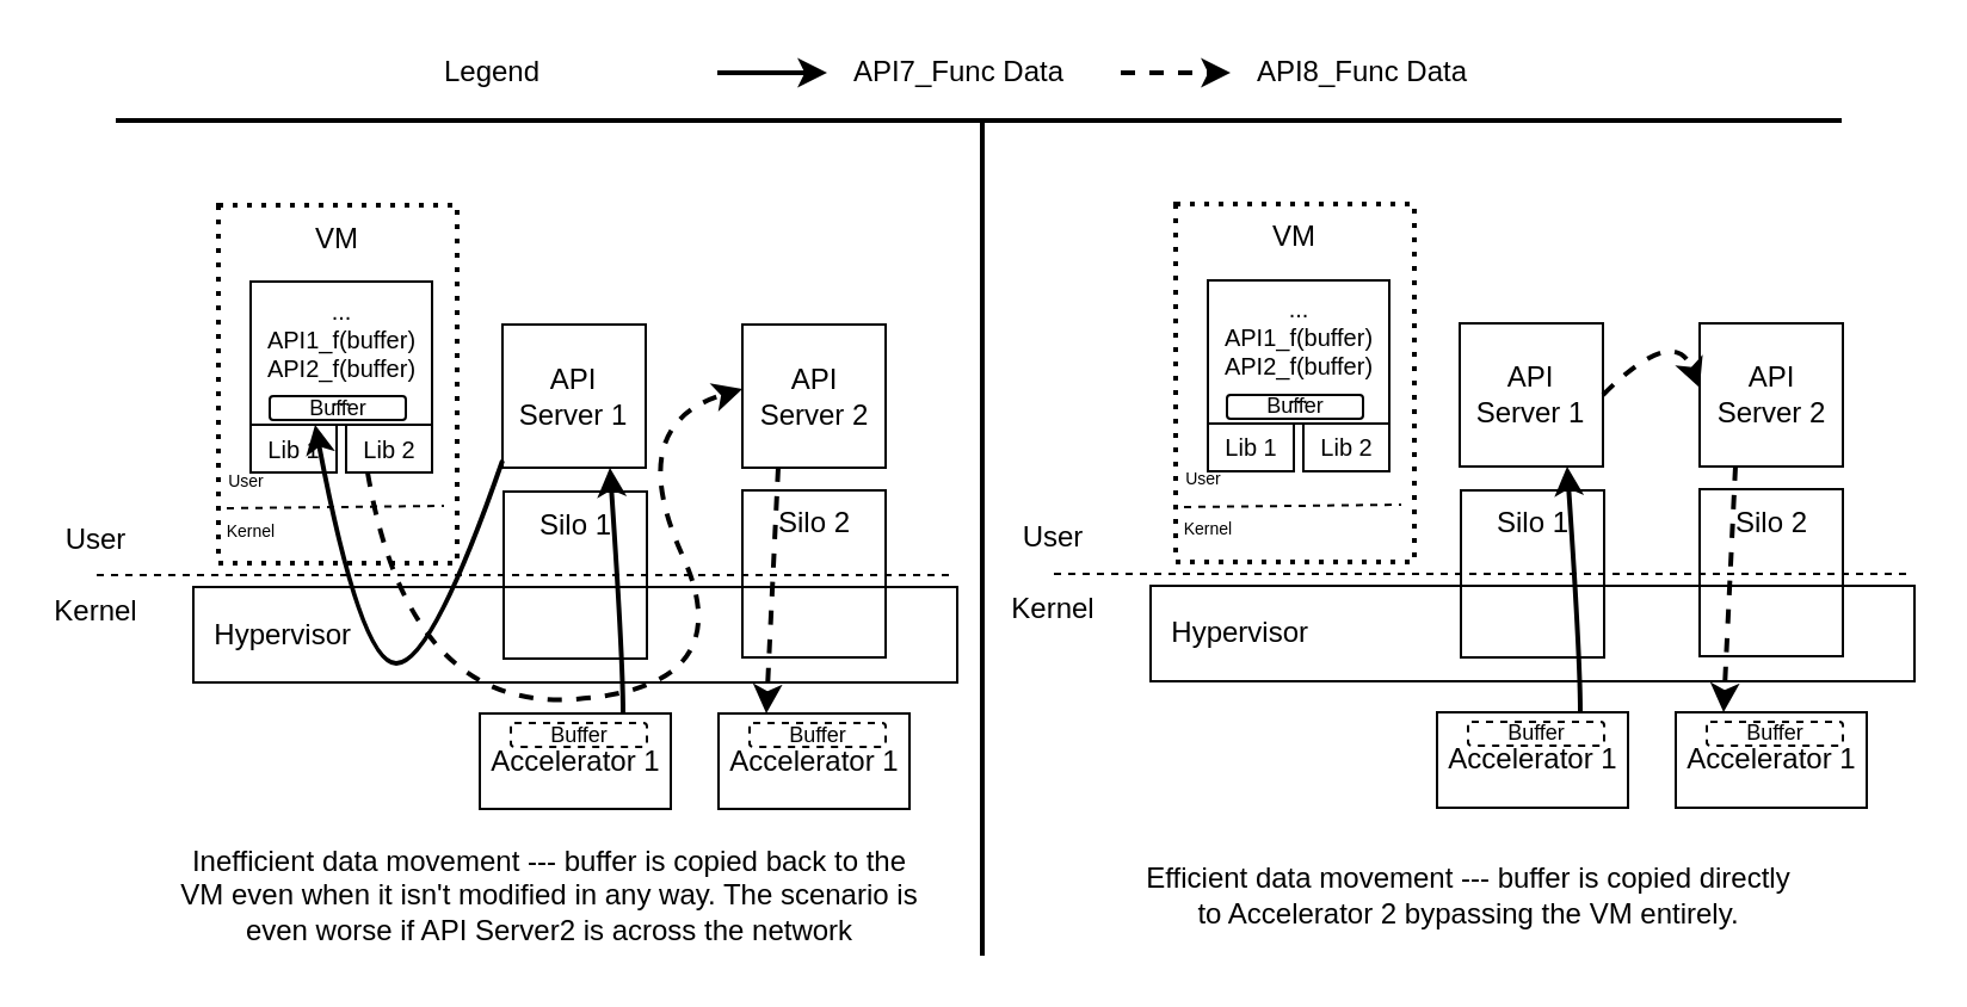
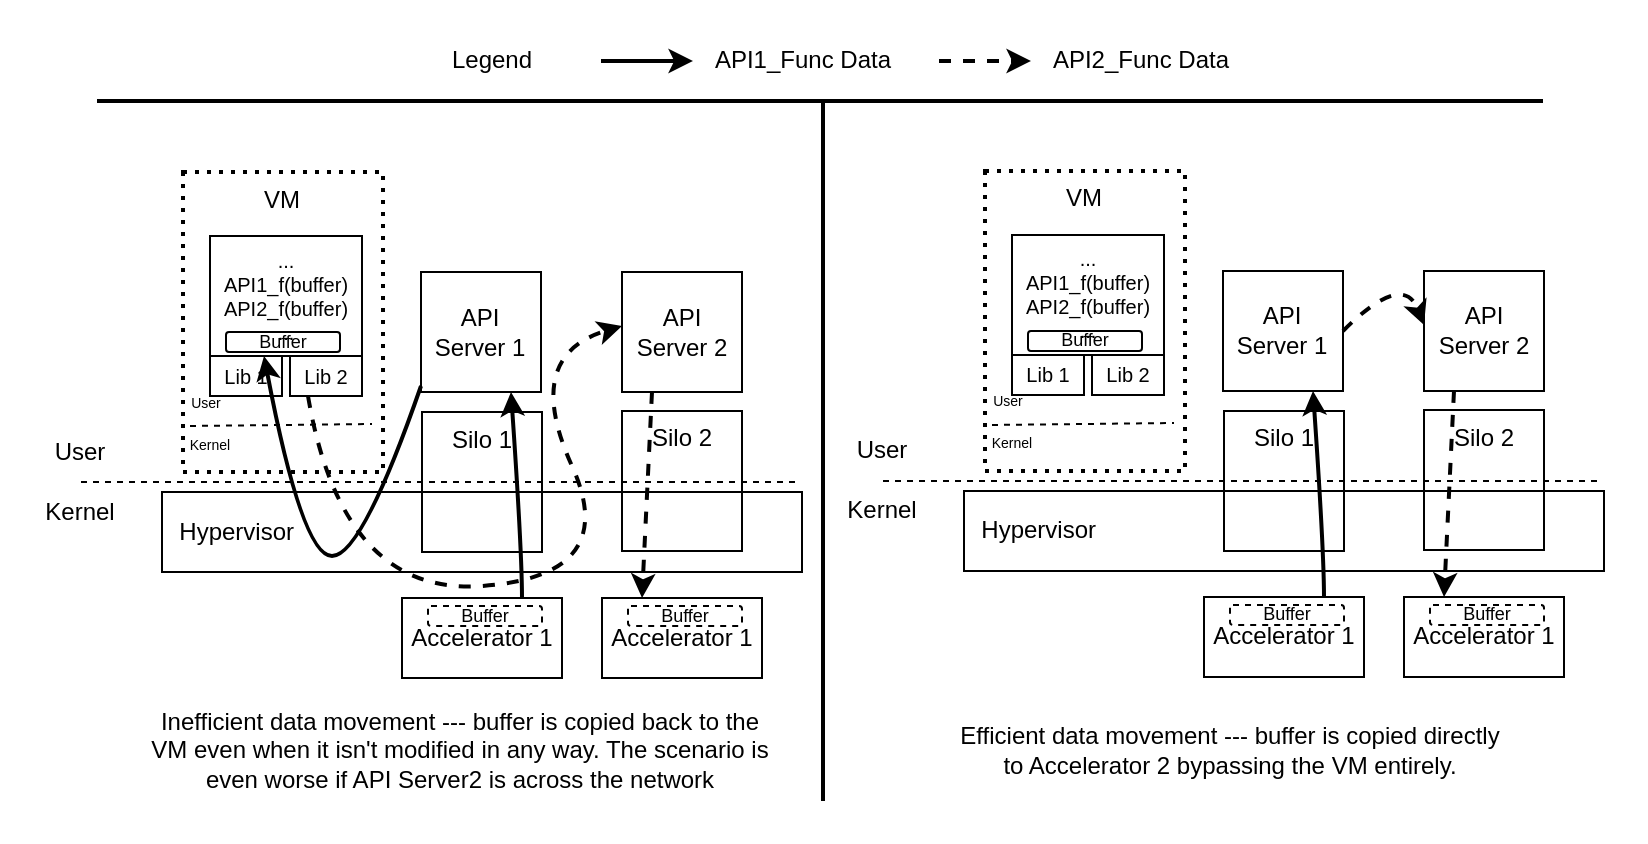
- <mxCell id="52" value="&lt;font style=&quot;font-size: 12px&quot;&gt;Legend&lt;/font&gt;" style="text;html=1;strokeColor=none;fillColor=none;align=center;verticalAlign=middle;whiteSpace=wrap;rounded=0;fontSize=7;" vertex="1" parent="1"><mxGeometry x="186" y="20" width="40" height="20" as="geometry" /></mxCell>
+ <mxCell id="52" value="&lt;font style=&quot;font-size: 12px&quot;&gt;Legend&lt;/font&gt;" style="text;html=1;strokeColor=none;fillColor=none;align=center;verticalAlign=middle;whiteSpace=wrap;rounded=0;fontSize=7;" vertex="1" parent="1"><mxGeometry x="226" y="20" width="40" height="20" as="geometry" /></mxCell>
- <mxCell id="55" value="&lt;font style=&quot;font-size: 12px&quot;&gt;API7_Func Data&lt;/font&gt;" style="text;html=1;strokeColor=none;fillColor=none;align=center;verticalAlign=middle;whiteSpace=wrap;rounded=0;fontSize=7;" vertex="1" parent="1"><mxGeometry x="356" y="20" width="91" height="20" as="geometry" /></mxCell>
+ <mxCell id="55" value="&lt;font style=&quot;font-size: 12px&quot;&gt;API1_Func Data&lt;/font&gt;" style="text;html=1;strokeColor=none;fillColor=none;align=center;verticalAlign=middle;whiteSpace=wrap;rounded=0;fontSize=7;" vertex="1" parent="1"><mxGeometry x="356" y="20" width="91" height="20" as="geometry" /></mxCell>
- <mxCell id="57" value="&lt;font style=&quot;font-size: 12px&quot;&gt;API8_Func Data&lt;/font&gt;" style="text;html=1;strokeColor=none;fillColor=none;align=center;verticalAlign=middle;whiteSpace=wrap;rounded=0;fontSize=7;" vertex="1" parent="1"><mxGeometry x="525" y="20" width="91" height="20" as="geometry" /></mxCell>
+ <mxCell id="57" value="&lt;font style=&quot;font-size: 12px&quot;&gt;API2_Func Data&lt;/font&gt;" style="text;html=1;strokeColor=none;fillColor=none;align=center;verticalAlign=middle;whiteSpace=wrap;rounded=0;fontSize=7;" vertex="1" parent="1"><mxGeometry x="525" y="20" width="91" height="20" as="geometry" /></mxCell>
